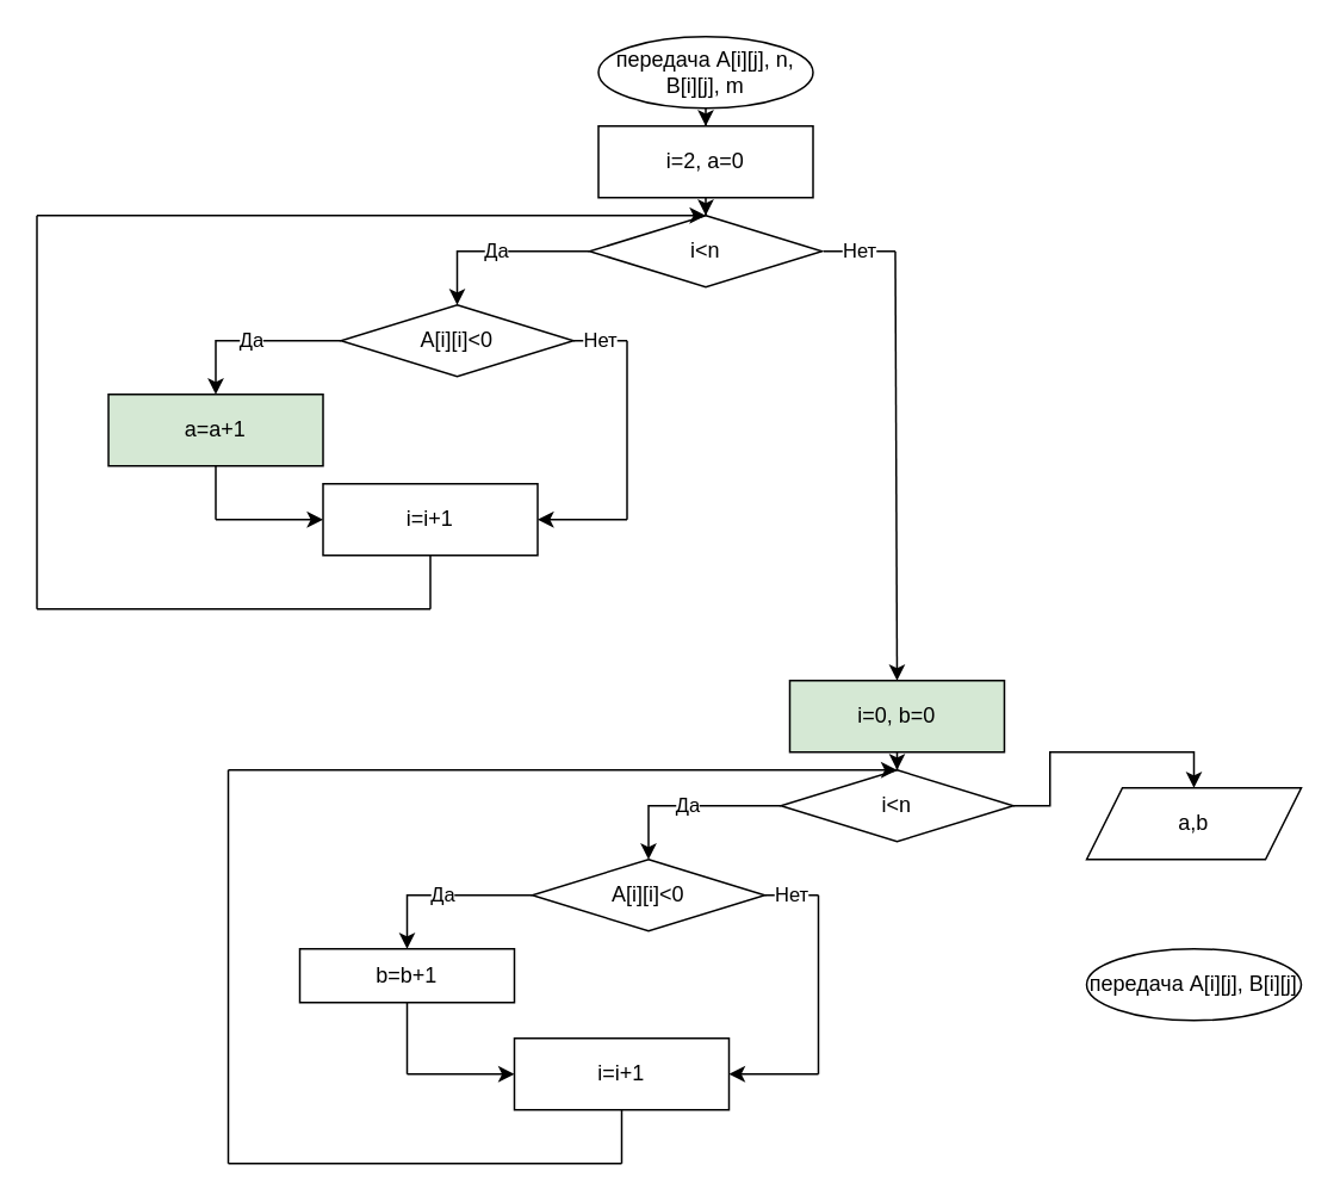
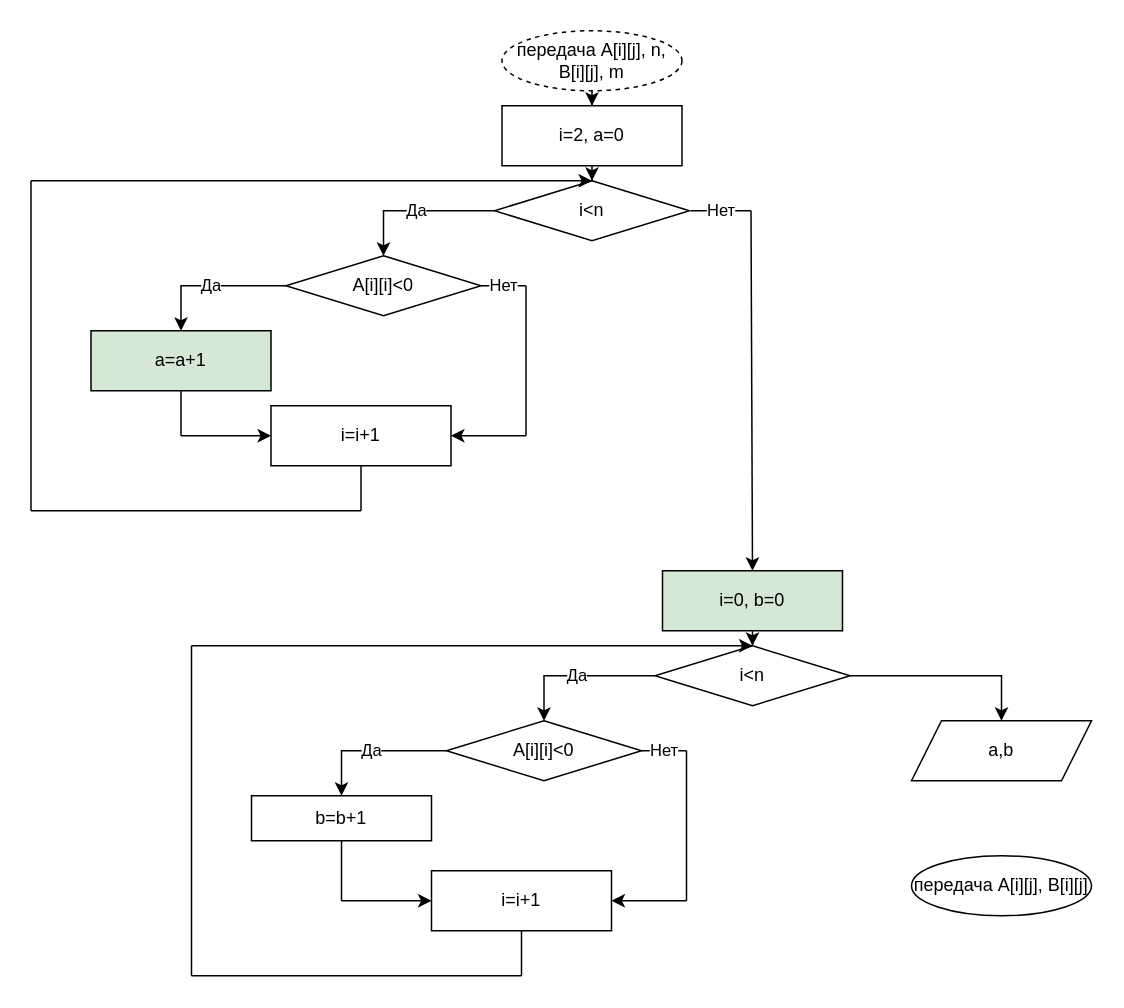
- <mxCell id="3" value="передача A[i][j], n, B[i][j], m" style="ellipse;whiteSpace=wrap;html=1;" vertex="1" parent="1"><mxGeometry x="334" width="120" height="40" as="geometry" y="20" /></mxCell>
+ <mxCell id="3" value="передача A[i][j], n, B[i][j], m" style="ellipse;whiteSpace=wrap;html=1;dashed=1;" vertex="1" parent="1"><mxGeometry x="334" width="120" height="40" as="geometry" y="20" /></mxCell>
- <mxCell id="2" value="" style="edgeStyle=orthogonalEdgeStyle;rounded=0;orthogonalLoop=1;jettySize=auto;html=1;" edge="1" parent="1" source="3" target="6"><mxGeometry relative="1" as="geometry" /></mxCell>
+ <mxCell id="2" value="" style="edgeStyle=orthogonalEdgeStyle;rounded=0;orthogonalLoop=1;jettySize=auto;html=1;dashed=1;" edge="1" parent="1" source="3" target="6"><mxGeometry relative="1" as="geometry" /></mxCell>
- <mxCell id="42" value="a,b" style="shape=parallelogram;perimeter=parallelogramPerimeter;whiteSpace=wrap;html=1;fixedSize=1;" vertex="1" parent="1"><mxGeometry x="607" y="440" width="120" height="40" as="geometry" /></mxCell>
+ <mxCell id="42" value="a,b" style="shape=parallelogram;perimeter=parallelogramPerimeter;whiteSpace=wrap;html=1;fixedSize=1;" vertex="1" parent="1"><mxGeometry x="607" y="480" width="120" height="40" as="geometry" /></mxCell>
- <mxCell id="4" value="передача A[i][j], B[i][j]" style="ellipse;whiteSpace=wrap;html=1;" vertex="1" parent="1"><mxGeometry x="607" y="530" width="120" height="40" as="geometry" /></mxCell>
+ <mxCell id="4" value="передача A[i][j], B[i][j]" style="ellipse;whiteSpace=wrap;html=1;" vertex="1" parent="1"><mxGeometry x="607" y="570" width="120" height="40" as="geometry" /></mxCell>
